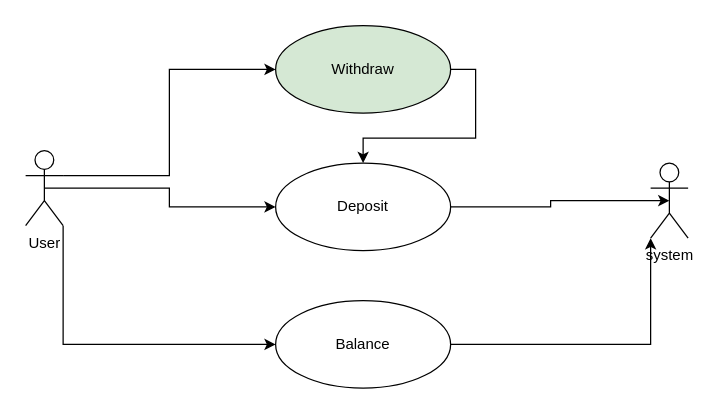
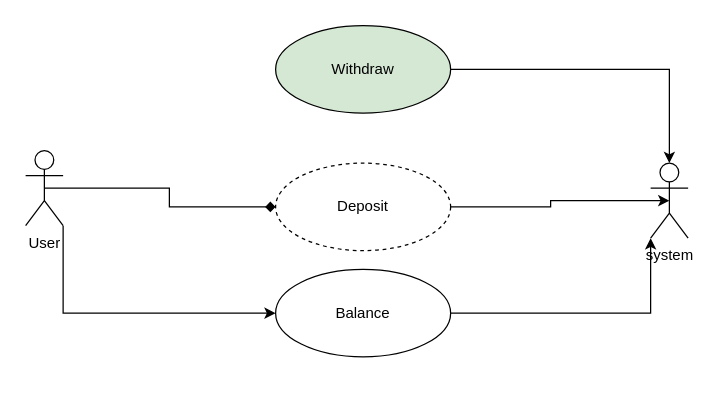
- <mxCell id="8" style="edgeStyle=orthogonalEdgeStyle;rounded=0;orthogonalLoop=1;jettySize=auto;html=1;exitX=1;exitY=0.333;exitDx=0;exitDy=0;exitPerimeter=0;entryX=0;entryY=0.5;entryDx=0;entryDy=0;" edge="1" parent="1" source="11" target="3"><mxGeometry relative="1" as="geometry" /></mxCell>
- <mxCell id="2" style="edgeStyle=orthogonalEdgeStyle;rounded=0;orthogonalLoop=1;jettySize=auto;html=1;exitX=1;exitY=0.5;exitDx=0;exitDy=0;" edge="1" parent="1" source="3" target="5"><mxGeometry relative="1" as="geometry"><mxPoint x="550" y="110" as="targetPoint" /></mxGeometry></mxCell>
+ <mxCell id="2" style="edgeStyle=orthogonalEdgeStyle;rounded=0;orthogonalLoop=1;jettySize=auto;html=1;exitX=1;exitY=0.5;exitDx=0;exitDy=0;entryX=0.5;entryY=0;entryDx=0;entryDy=0;entryPerimeter=0;" edge="1" parent="1" source="3" target="12"><mxGeometry relative="1" as="geometry"><mxPoint x="550" y="110" as="targetPoint" /></mxGeometry></mxCell>
- <mxCell id="9" style="edgeStyle=orthogonalEdgeStyle;rounded=0;orthogonalLoop=1;jettySize=auto;html=1;exitX=0.5;exitY=0.5;exitDx=0;exitDy=0;exitPerimeter=0;" edge="1" parent="1" source="11" target="5"><mxGeometry relative="1" as="geometry" /></mxCell>
+ <mxCell id="9" style="edgeStyle=orthogonalEdgeStyle;rounded=0;orthogonalLoop=1;jettySize=auto;html=1;exitX=0.5;exitY=0.5;exitDx=0;exitDy=0;exitPerimeter=0;endArrow=diamond;" edge="1" parent="1" source="11" target="5"><mxGeometry relative="1" as="geometry" /></mxCell>
- <mxCell id="5" value="Deposit" style="ellipse;whiteSpace=wrap;html=1;" vertex="1" parent="1"><mxGeometry x="220" y="130" width="140" height="70" as="geometry" /></mxCell>
+ <mxCell id="5" value="Deposit" style="ellipse;whiteSpace=wrap;html=1;dashed=1;" vertex="1" parent="1"><mxGeometry x="220" y="130" width="140" height="70" as="geometry" /></mxCell>
- <mxCell id="7" value="Balance" style="ellipse;whiteSpace=wrap;html=1;" vertex="1" parent="1"><mxGeometry x="220" y="240" width="140" height="70" as="geometry" /></mxCell>
+ <mxCell id="7" value="Balance" style="ellipse;whiteSpace=wrap;html=1;" vertex="1" parent="1"><mxGeometry x="220" y="215" width="140" height="70" as="geometry" /></mxCell>
